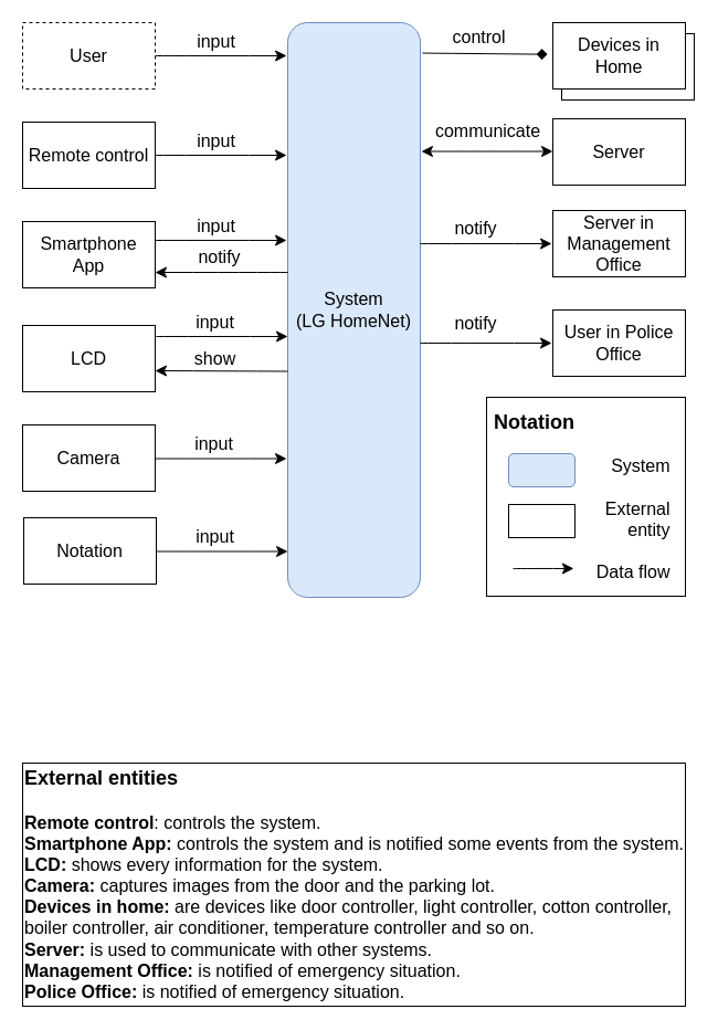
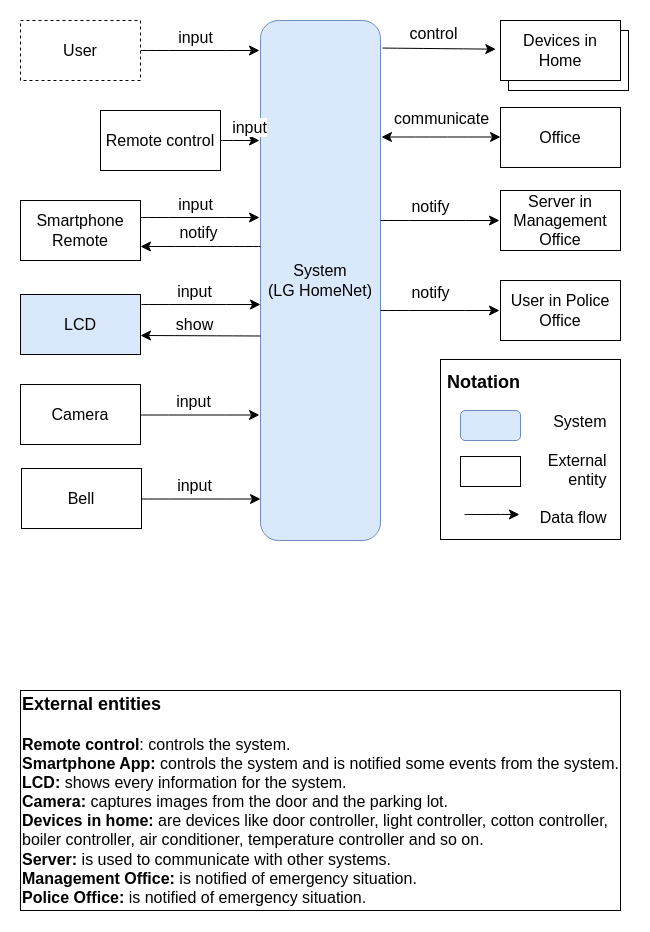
- <mxCell id="25" style="edgeStyle=none;curved=1;rounded=0;orthogonalLoop=1;jettySize=auto;html=1;fontSize=12;startSize=8;endSize=8;exitX=1.017;exitY=0.053;exitDx=0;exitDy=0;exitPerimeter=0;entryX=-0.039;entryY=0.478;entryDx=0;entryDy=0;entryPerimeter=0;endArrow=diamond;" parent="1" source="2" target="10" edge="1"><mxGeometry relative="1" as="geometry"><mxPoint x="739.04" y="70.12" as="sourcePoint" /><mxPoint x="630" y="70" as="targetPoint" /></mxGeometry></mxCell>
+ <mxCell id="25" style="edgeStyle=none;curved=1;rounded=0;orthogonalLoop=1;jettySize=auto;html=1;fontSize=12;startSize=8;endSize=8;exitX=1.017;exitY=0.053;exitDx=0;exitDy=0;exitPerimeter=0;entryX=-0.039;entryY=0.478;entryDx=0;entryDy=0;entryPerimeter=0;" parent="1" source="2" target="10" edge="1"><mxGeometry relative="1" as="geometry"><mxPoint x="739.04" y="70.12" as="sourcePoint" /><mxPoint x="630" y="70" as="targetPoint" /></mxGeometry></mxCell>
- <mxCell id="6" value="Server" style="rounded=0;whiteSpace=wrap;html=1;fontSize=16;" parent="1" vertex="1"><mxGeometry x="500" y="107" width="120" height="60" as="geometry" /></mxCell>
+ <mxCell id="6" value="Office" style="rounded=0;whiteSpace=wrap;html=1;fontSize=16;" parent="1" vertex="1"><mxGeometry x="500" y="107" width="120" height="60" as="geometry" /></mxCell>
- <mxCell id="5" value="Remote control" style="rounded=0;whiteSpace=wrap;html=1;fontSize=16;" parent="1" vertex="1"><mxGeometry x="20" y="110" width="120" height="60" as="geometry" /></mxCell>
+ <mxCell id="5" value="Remote control" style="rounded=0;whiteSpace=wrap;html=1;fontSize=16;" parent="1" vertex="1"><mxGeometry x="100" y="110" width="120" height="60" as="geometry" /></mxCell>
- <mxCell id="29" value="Smartphone App" style="rounded=0;whiteSpace=wrap;html=1;fontSize=16;" parent="1" vertex="1"><mxGeometry x="20" y="200" width="120" height="60" as="geometry" /></mxCell>
+ <mxCell id="29" value="Smartphone Remote" style="rounded=0;whiteSpace=wrap;html=1;fontSize=16;" parent="1" vertex="1"><mxGeometry x="20" y="200" width="120" height="60" as="geometry" /></mxCell>
- <mxCell id="11" value="LCD" style="rounded=0;whiteSpace=wrap;html=1;fontSize=16;" parent="1" vertex="1"><mxGeometry x="20" y="294" width="120" height="60" as="geometry" /></mxCell>
+ <mxCell id="11" value="LCD" style="rounded=0;whiteSpace=wrap;html=1;fontSize=16;fillColor=#dae8fc;" parent="1" vertex="1"><mxGeometry x="20" y="294" width="120" height="60" as="geometry" /></mxCell>
- <mxCell id="40" value="Notation" style="rounded=0;whiteSpace=wrap;html=1;fontSize=16;" parent="1" vertex="1"><mxGeometry x="21" y="468" width="120" height="60" as="geometry" /></mxCell>
+ <mxCell id="40" value="Bell" style="rounded=0;whiteSpace=wrap;html=1;fontSize=16;" parent="1" vertex="1"><mxGeometry x="21" y="468" width="120" height="60" as="geometry" /></mxCell>
